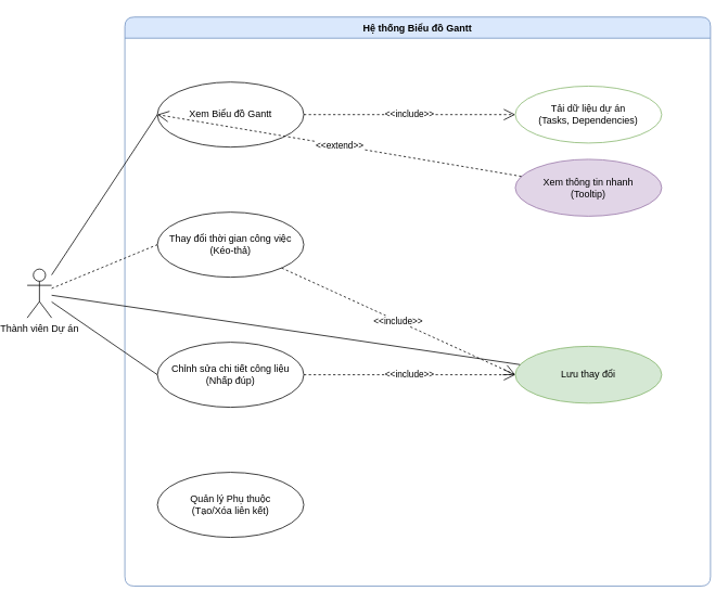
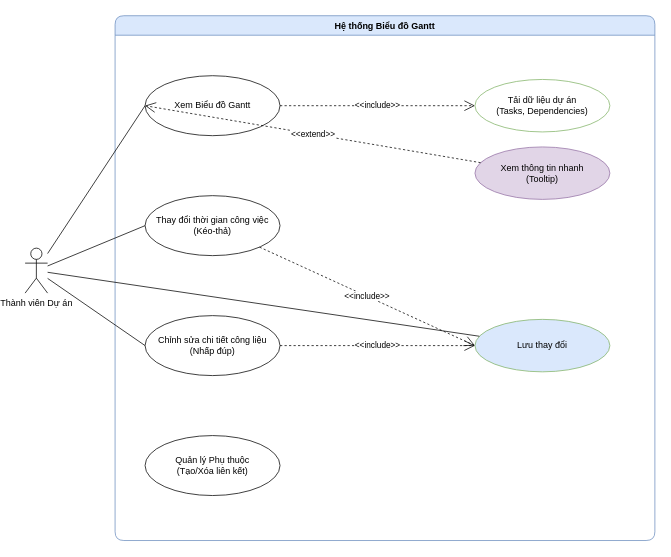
- <mxCell id="12" value="" style="endArrow=none;html=1;rounded=0;entryX=0;entryY=0.5;entryDx=0;entryDy=0;dashed=1;" parent="1" source="2" target="5" edge="1"><mxGeometry width="50" height="50" relative="1" as="geometry"><mxPoint x="60" y="360" as="sourcePoint" /><mxPoint x="190" y="260" as="targetPoint" /></mxGeometry></mxCell>
+ <mxCell id="12" value="" style="endArrow=none;html=1;rounded=0;entryX=0;entryY=0.5;entryDx=0;entryDy=0;" parent="1" source="2" target="5" edge="1"><mxGeometry width="50" height="50" relative="1" as="geometry"><mxPoint x="60" y="360" as="sourcePoint" /><mxPoint x="190" y="260" as="targetPoint" /></mxGeometry></mxCell>
- <mxCell id="10" value="Lưu thay đổi" style="ellipse;whiteSpace=wrap;html=1;fillColor=#d5e8d4;strokeColor=#82b366;" parent="3" vertex="1"><mxGeometry x="480" y="405" width="180" height="70" as="geometry" /></mxCell>
+ <mxCell id="10" value="Lưu thay đổi" style="ellipse;whiteSpace=wrap;html=1;fillColor=#dae8fc;strokeColor=#82b366;" parent="3" vertex="1"><mxGeometry x="480" y="405" width="180" height="70" as="geometry" /></mxCell>
